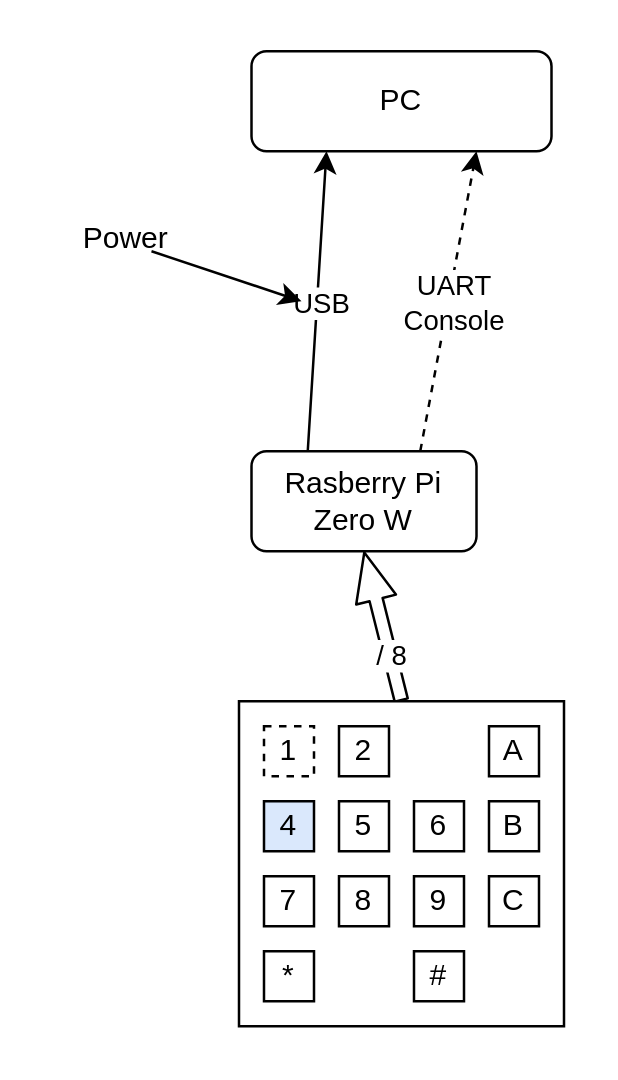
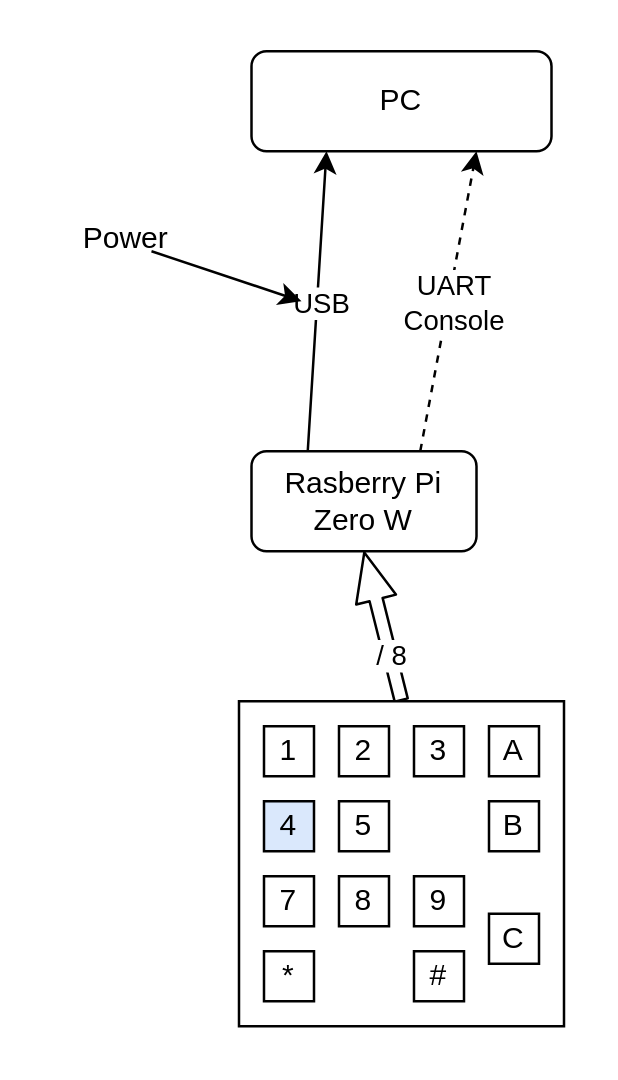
- <mxCell id="17" value="1" style="whiteSpace=wrap;html=1;aspect=fixed;dashed=1;" vertex="1" parent="12"><mxGeometry x="10" y="10" width="20" height="20" as="geometry" /></mxCell>
+ <mxCell id="17" value="1" style="whiteSpace=wrap;html=1;aspect=fixed;" vertex="1" parent="12"><mxGeometry x="10" y="10" width="20" height="20" as="geometry" /></mxCell>
+ <mxCell id="14" value="3" style="whiteSpace=wrap;html=1;aspect=fixed;" vertex="1" parent="12"><mxGeometry x="70" y="10" width="20" height="20" as="geometry" /></mxCell>
- <mxCell id="20" value="6" style="whiteSpace=wrap;html=1;aspect=fixed;" vertex="1" parent="12"><mxGeometry x="70" y="40" width="20" height="20" as="geometry" /></mxCell>
- <mxCell id="19" value="C" style="whiteSpace=wrap;html=1;aspect=fixed;" vertex="1" parent="12"><mxGeometry x="100" y="70" width="20" height="20" as="geometry" /></mxCell>
+ <mxCell id="19" value="C" style="whiteSpace=wrap;html=1;aspect=fixed;" vertex="1" parent="12"><mxGeometry x="100" y="85" width="20" height="20" as="geometry" /></mxCell>
